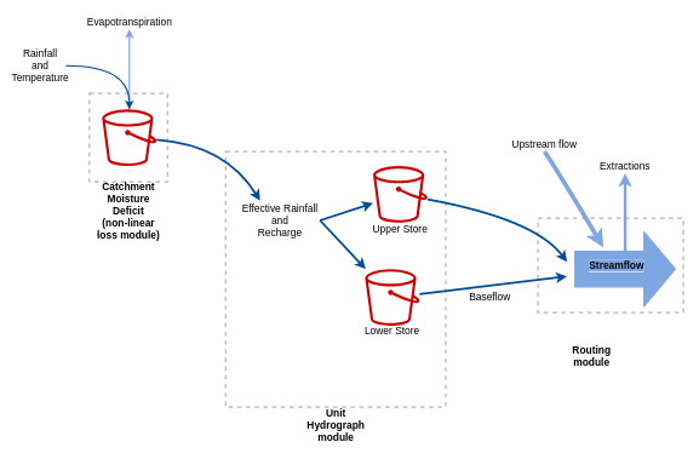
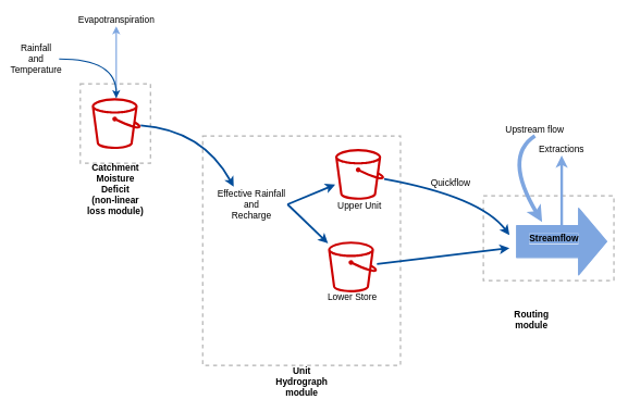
- <mxCell id="25" value="&lt;font style=&quot;font-size: 14px&quot;&gt;Upstream flow&lt;/font&gt;" style="text;html=1;strokeColor=none;fillColor=none;align=center;verticalAlign=middle;whiteSpace=wrap;rounded=0;" vertex="1" parent="1"><mxGeometry x="694" y="188" width="110" height="20" as="geometry" /></mxCell>
+ <mxCell id="25" value="&lt;font style=&quot;font-size: 14px&quot;&gt;Upstream flow&lt;/font&gt;" style="text;html=1;strokeColor=none;fillColor=none;align=center;verticalAlign=middle;whiteSpace=wrap;rounded=0;" vertex="1" parent="1"><mxGeometry x="764" y="188" width="110" height="20" as="geometry" /></mxCell>
+ <mxCell id="28" value="&lt;font style=&quot;font-size: 14px&quot;&gt;Quickflow&lt;/font&gt;" style="text;html=1;strokeColor=none;fillColor=none;align=center;verticalAlign=middle;whiteSpace=wrap;rounded=0;" vertex="1" parent="1"><mxGeometry x="670" y="270" width="40" height="20" as="geometry" /></mxCell>
- <mxCell id="13" value="&lt;font style=&quot;font-size: 14px&quot;&gt;Effective Rainfall&lt;br&gt;and&lt;br&gt;Recharge&lt;br&gt;&lt;/font&gt;" style="text;html=1;strokeColor=none;fillColor=none;align=center;verticalAlign=middle;whiteSpace=wrap;rounded=0;" vertex="1" parent="1"><mxGeometry x="330" y="276" width="110" height="54" as="geometry" /></mxCell>
+ <mxCell id="13" value="&lt;font style=&quot;font-size: 14px&quot;&gt;Effective Rainfall&lt;br&gt;and&lt;br&gt;Recharge&lt;br&gt;&lt;/font&gt;" style="text;html=1;strokeColor=none;fillColor=none;align=center;verticalAlign=middle;whiteSpace=wrap;rounded=0;" vertex="1" parent="1"><mxGeometry x="330" y="286" width="110" height="54" as="geometry" /></mxCell>
- <mxCell id="20" value="&lt;font style=&quot;font-size: 14px&quot;&gt;Upper Store&lt;/font&gt;" style="text;html=1;strokeColor=none;fillColor=none;align=center;verticalAlign=middle;whiteSpace=wrap;rounded=0;" vertex="1" parent="1"><mxGeometry x="504.25" y="306" width="92.5" height="20" as="geometry" /></mxCell>
+ <mxCell id="20" value="&lt;font style=&quot;font-size: 14px&quot;&gt;Upper Unit&lt;/font&gt;" style="text;html=1;strokeColor=none;fillColor=none;align=center;verticalAlign=middle;whiteSpace=wrap;rounded=0;" vertex="1" parent="1"><mxGeometry x="504.25" y="306" width="92.5" height="20" as="geometry" /></mxCell>
- <mxCell id="27" value="&lt;font style=&quot;font-size: 14px&quot;&gt;Baseflow&lt;/font&gt;" style="text;html=1;strokeColor=none;fillColor=none;align=center;verticalAlign=middle;whiteSpace=wrap;rounded=0;" vertex="1" parent="1"><mxGeometry x="654" y="399" width="40" height="20" as="geometry" /></mxCell>
